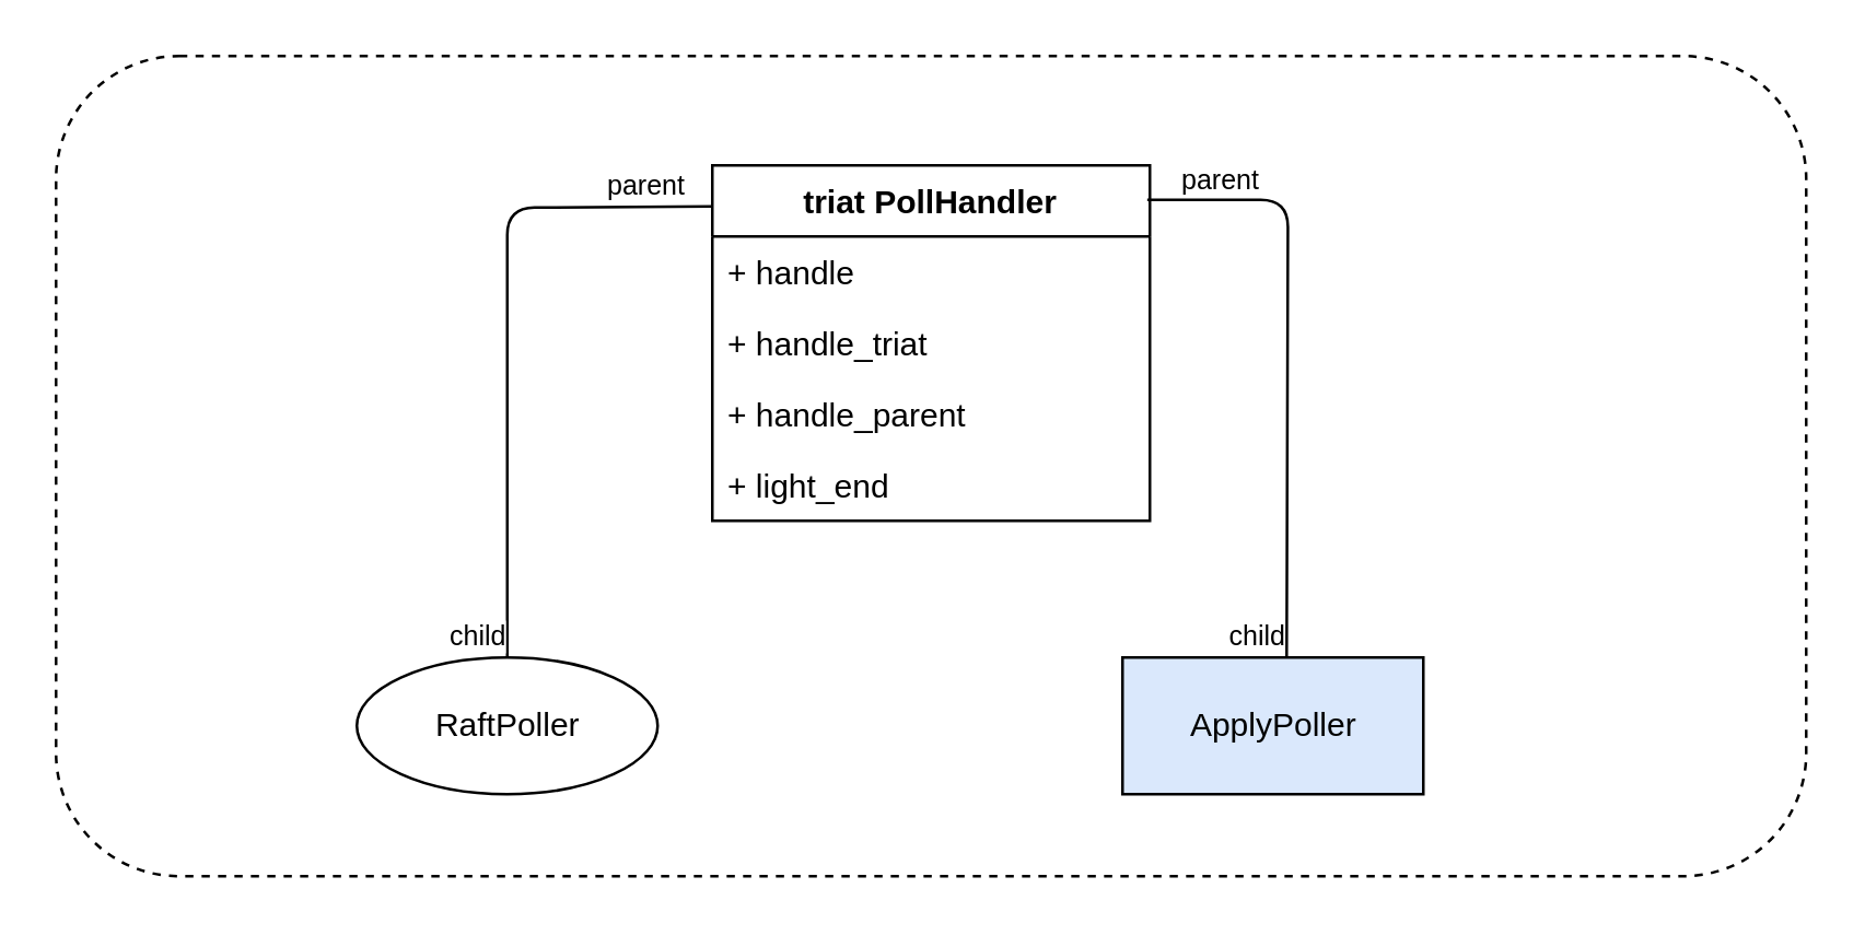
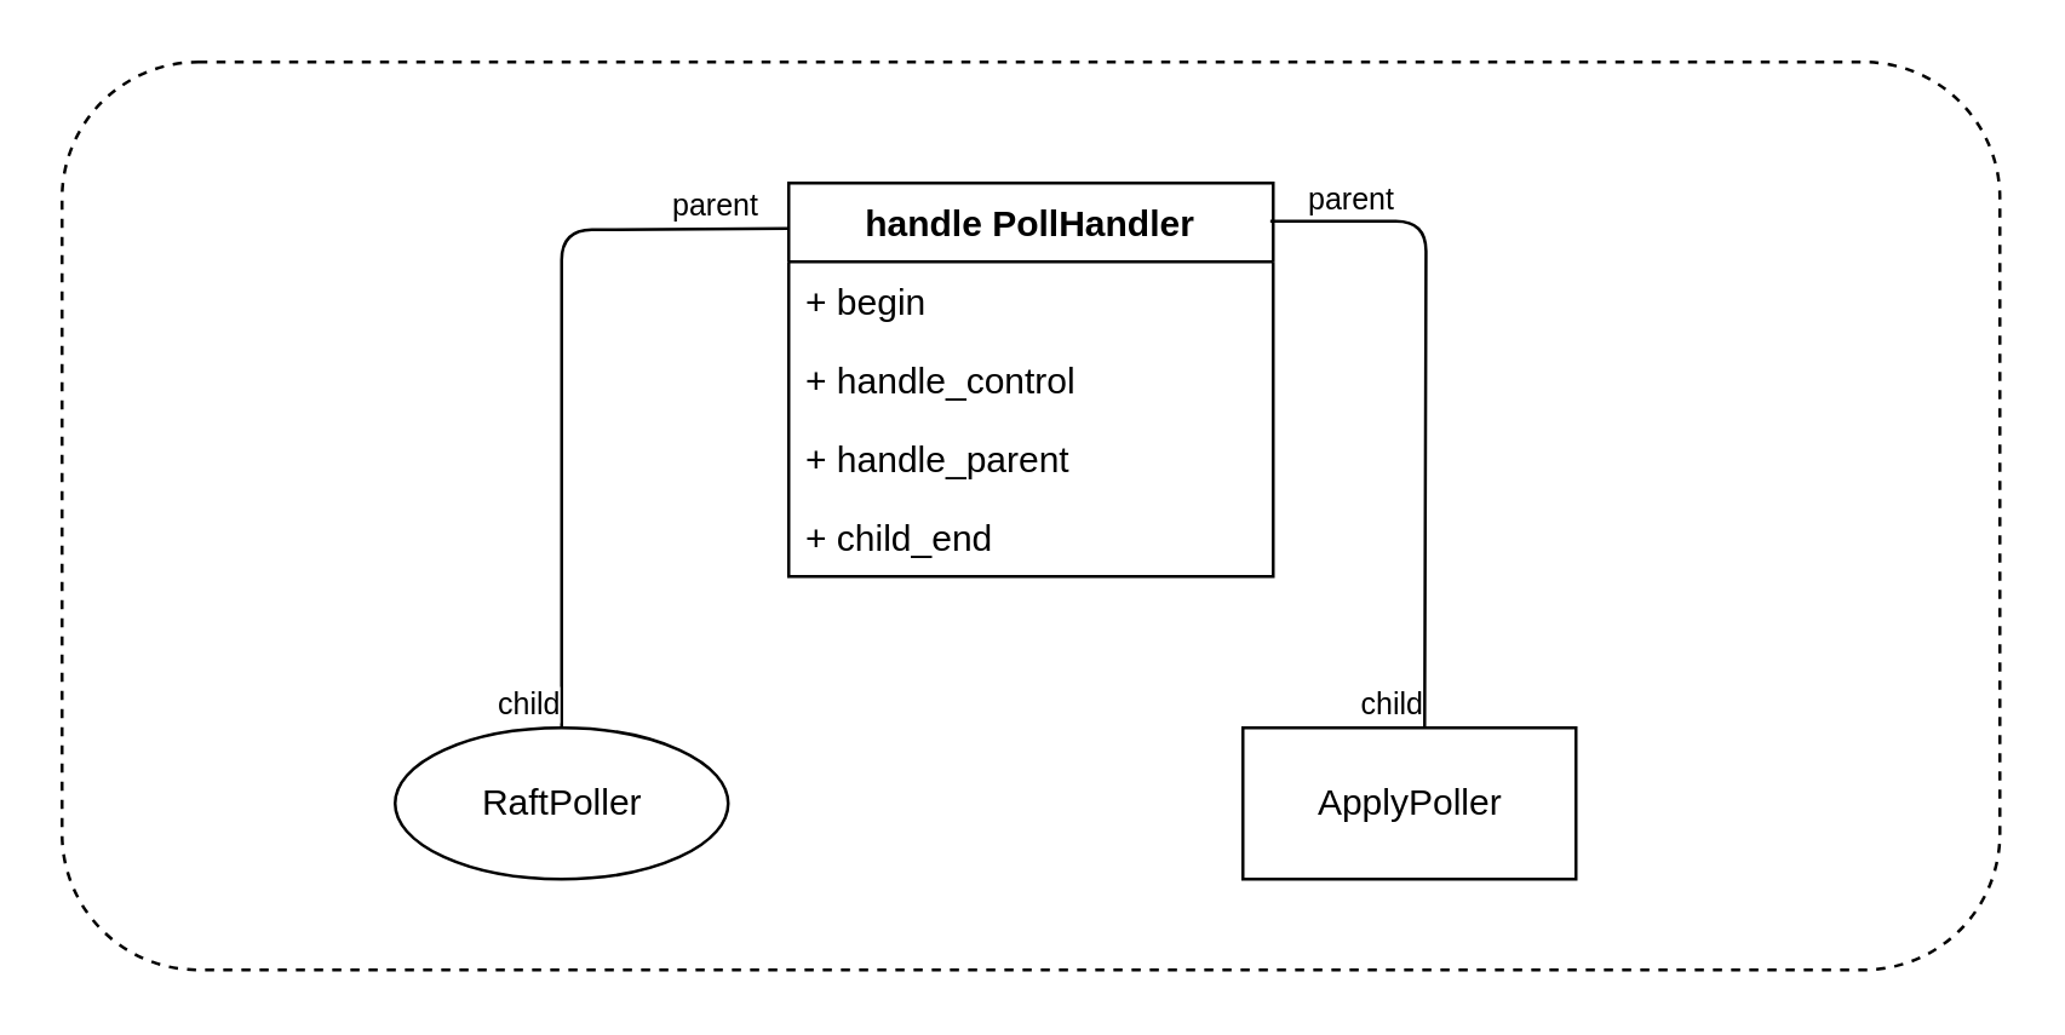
- <mxCell id="4" value="triat PollHandler" style="swimlane;fontStyle=1;align=center;verticalAlign=top;childLayout=stackLayout;horizontal=1;startSize=26;horizontalStack=0;resizeParent=1;resizeParentMax=0;resizeLast=0;collapsible=1;marginBottom=0;" diagramCategory="uml" diagramName="Class" vertex="1" parent="1"><mxGeometry x="260" y="60" width="160" height="130" as="geometry" /></mxCell>
+ <mxCell id="4" value="handle PollHandler" style="swimlane;fontStyle=1;align=center;verticalAlign=top;childLayout=stackLayout;horizontal=1;startSize=26;horizontalStack=0;resizeParent=1;resizeParentMax=0;resizeLast=0;collapsible=1;marginBottom=0;" diagramCategory="uml" diagramName="Class" vertex="1" parent="1"><mxGeometry x="260" y="60" width="160" height="130" as="geometry" /></mxCell>
- <mxCell id="5" value="+ handle" style="text;strokeColor=none;fillColor=none;align=left;verticalAlign=top;spacingLeft=4;spacingRight=4;overflow=hidden;rotatable=0;points=[[0,0.5],[1,0.5]];portConstraint=eastwest;" vertex="1" parent="4"><mxGeometry y="26" width="160" height="26" as="geometry" /></mxCell>
+ <mxCell id="5" value="+ begin" style="text;strokeColor=none;fillColor=none;align=left;verticalAlign=top;spacingLeft=4;spacingRight=4;overflow=hidden;rotatable=0;points=[[0,0.5],[1,0.5]];portConstraint=eastwest;" vertex="1" parent="4"><mxGeometry y="26" width="160" height="26" as="geometry" /></mxCell>
- <mxCell id="6" value="+ handle_triat" style="text;strokeColor=none;fillColor=none;align=left;verticalAlign=top;spacingLeft=4;spacingRight=4;overflow=hidden;rotatable=0;points=[[0,0.5],[1,0.5]];portConstraint=eastwest;" vertex="1" parent="4"><mxGeometry y="52" width="160" height="26" as="geometry" /></mxCell>
+ <mxCell id="6" value="+ handle_control" style="text;strokeColor=none;fillColor=none;align=left;verticalAlign=top;spacingLeft=4;spacingRight=4;overflow=hidden;rotatable=0;points=[[0,0.5],[1,0.5]];portConstraint=eastwest;" vertex="1" parent="4"><mxGeometry y="52" width="160" height="26" as="geometry" /></mxCell>
- <mxCell id="8" value="+ light_end" style="text;strokeColor=none;fillColor=none;align=left;verticalAlign=top;spacingLeft=4;spacingRight=4;overflow=hidden;rotatable=0;points=[[0,0.5],[1,0.5]];portConstraint=eastwest;" vertex="1" parent="4"><mxGeometry y="104" width="160" height="26" as="geometry" /></mxCell>
+ <mxCell id="8" value="+ child_end" style="text;strokeColor=none;fillColor=none;align=left;verticalAlign=top;spacingLeft=4;spacingRight=4;overflow=hidden;rotatable=0;points=[[0,0.5],[1,0.5]];portConstraint=eastwest;" vertex="1" parent="4"><mxGeometry y="104" width="160" height="26" as="geometry" /></mxCell>
- <mxCell id="3" value="ApplyPoller" style="html=1;fillColor=#dae8fc;" diagramCategory="uml" diagramName="Object" vertex="1" parent="1"><mxGeometry x="410" y="240" width="110" height="50" as="geometry" /></mxCell>
+ <mxCell id="3" value="ApplyPoller" style="html=1;" diagramCategory="uml" diagramName="Object" vertex="1" parent="1"><mxGeometry x="410" y="240" width="110" height="50" as="geometry" /></mxCell>
